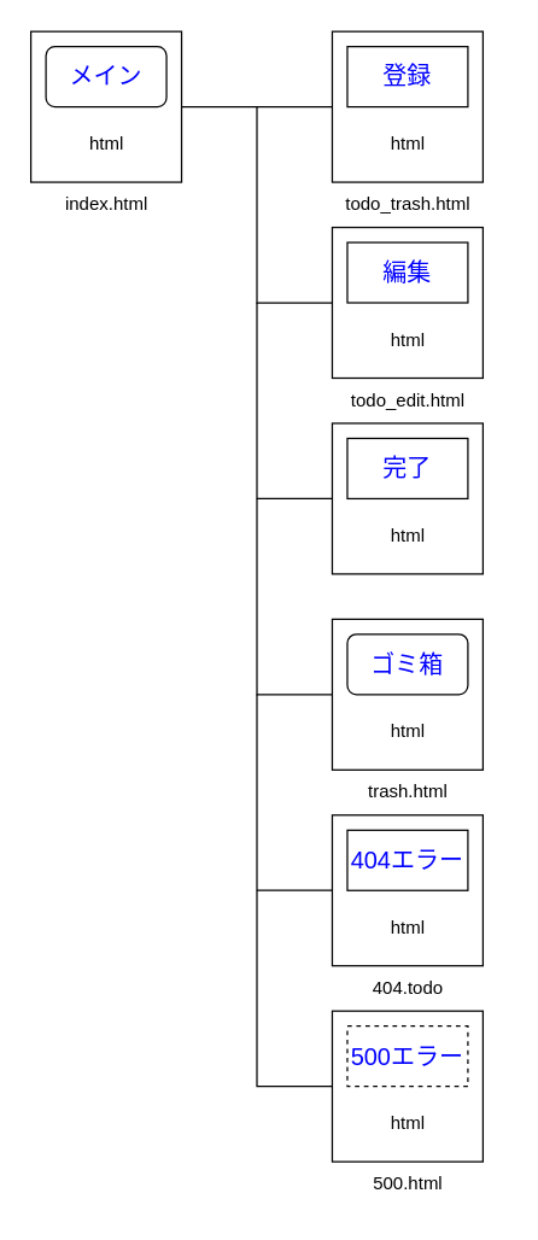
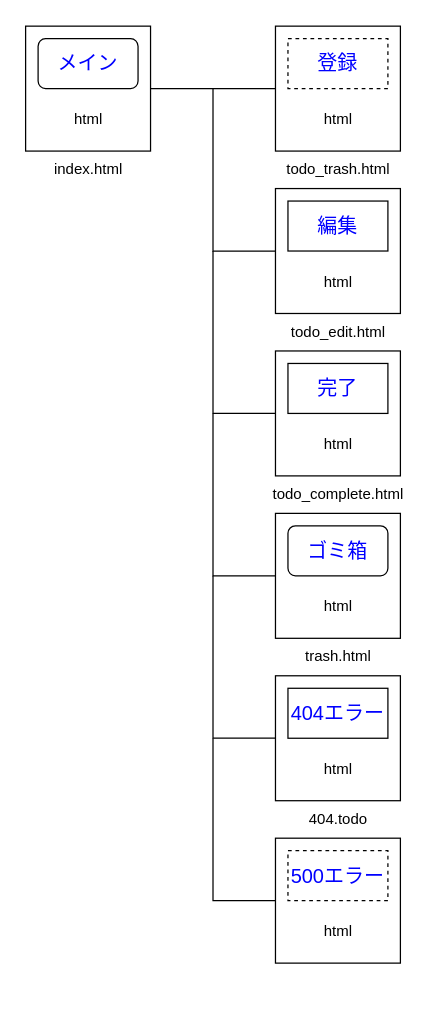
- <mxCell id="18" value="&lt;font style=&quot;font-size: 16px; color: rgb(0, 0, 255);&quot;&gt;登録&lt;/font&gt;" style="rounded=0;whiteSpace=wrap;html=1;" parent="16" vertex="1"><mxGeometry x="10" y="10" width="80" height="40" as="geometry" /></mxCell>
+ <mxCell id="18" value="&lt;font style=&quot;font-size: 16px; color: rgb(0, 0, 255);&quot;&gt;登録&lt;/font&gt;" style="rounded=0;whiteSpace=wrap;html=1;dashed=1;" parent="16" vertex="1"><mxGeometry x="10" y="10" width="80" height="40" as="geometry" /></mxCell>
+ <mxCell id="23" value="todo_complete.html" style="text;html=1;align=center;verticalAlign=middle;resizable=0;points=[];autosize=1;strokeColor=none;fillColor=none;" parent="1" vertex="1"><mxGeometry x="205" y="380" width="130" height="30" as="geometry" /></mxCell>
- <mxCell id="42" value="&lt;font&gt;500&lt;span style=&quot;background-color: transparent;&quot;&gt;.html&lt;/span&gt;&lt;/font&gt;" style="text;html=1;align=center;verticalAlign=middle;resizable=0;points=[];autosize=1;strokeColor=none;fillColor=none;" vertex="1" parent="1"><mxGeometry x="235" y="770" width="70" height="30" as="geometry" /></mxCell>
